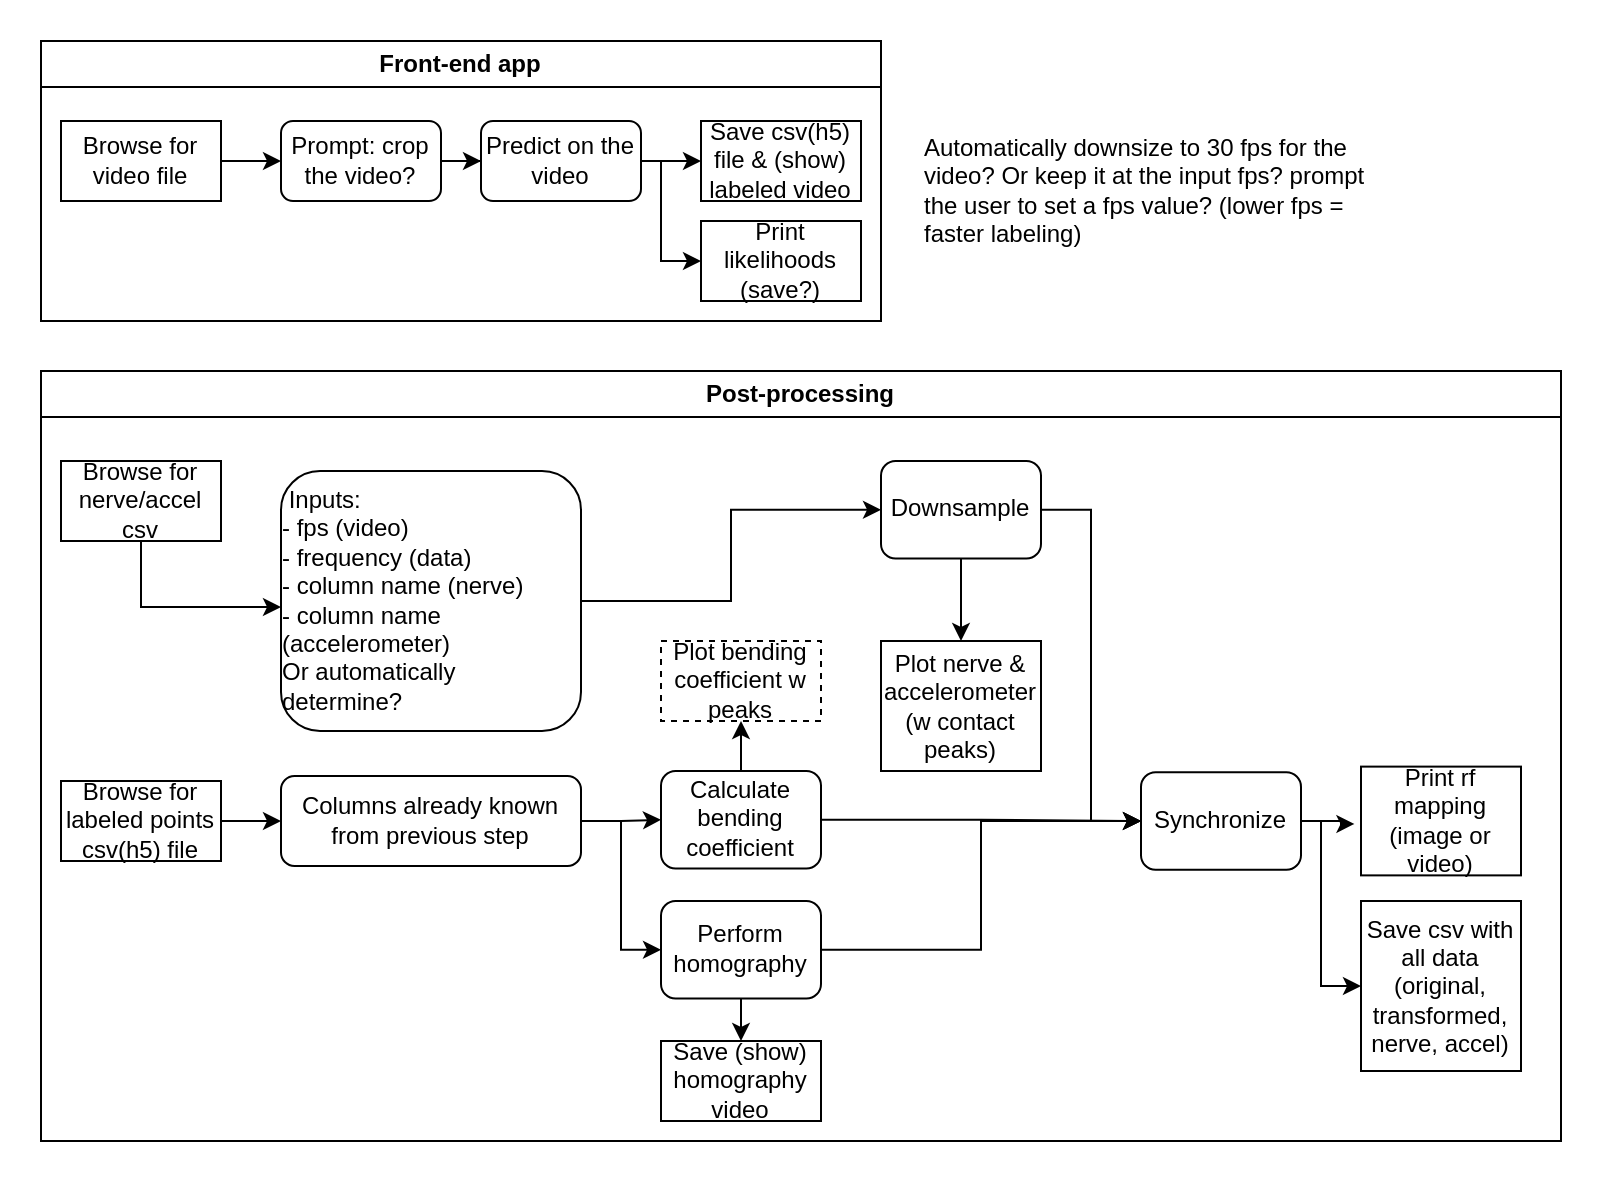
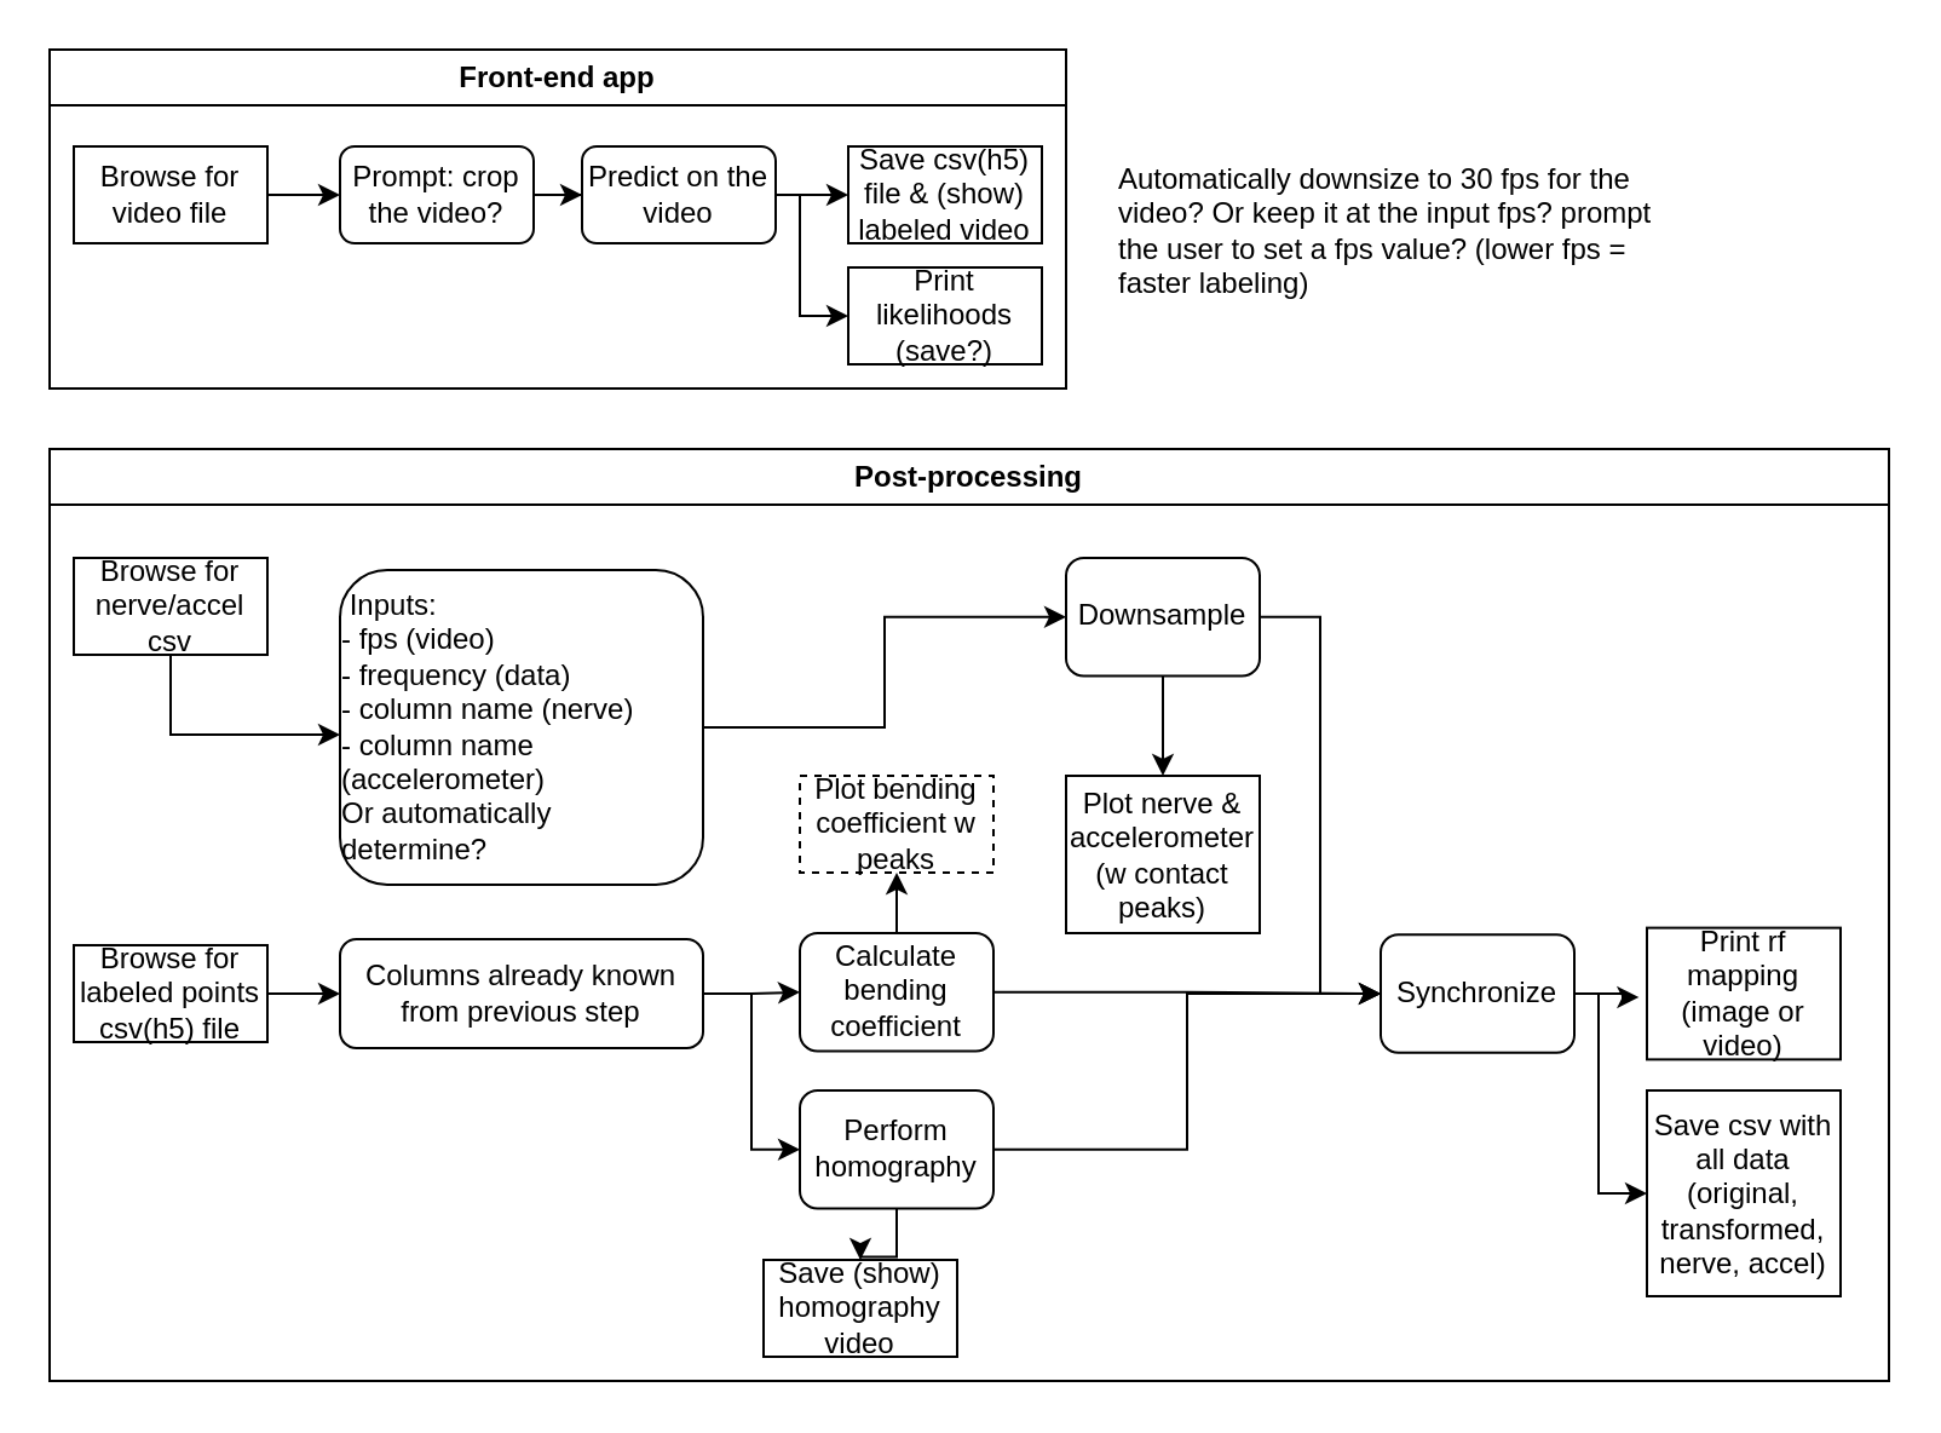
- <mxCell id="29" value="&lt;div&gt;Save (show) homography video&lt;/div&gt;" style="rounded=0;whiteSpace=wrap;html=1;" parent="12" vertex="1"><mxGeometry x="310" y="335" width="80" height="40" as="geometry" /></mxCell>
+ <mxCell id="29" value="&lt;div&gt;Save (show) homography video&lt;/div&gt;" style="rounded=0;whiteSpace=wrap;html=1;" parent="12" vertex="1"><mxGeometry x="295" y="335" width="80" height="40" as="geometry" /></mxCell>
